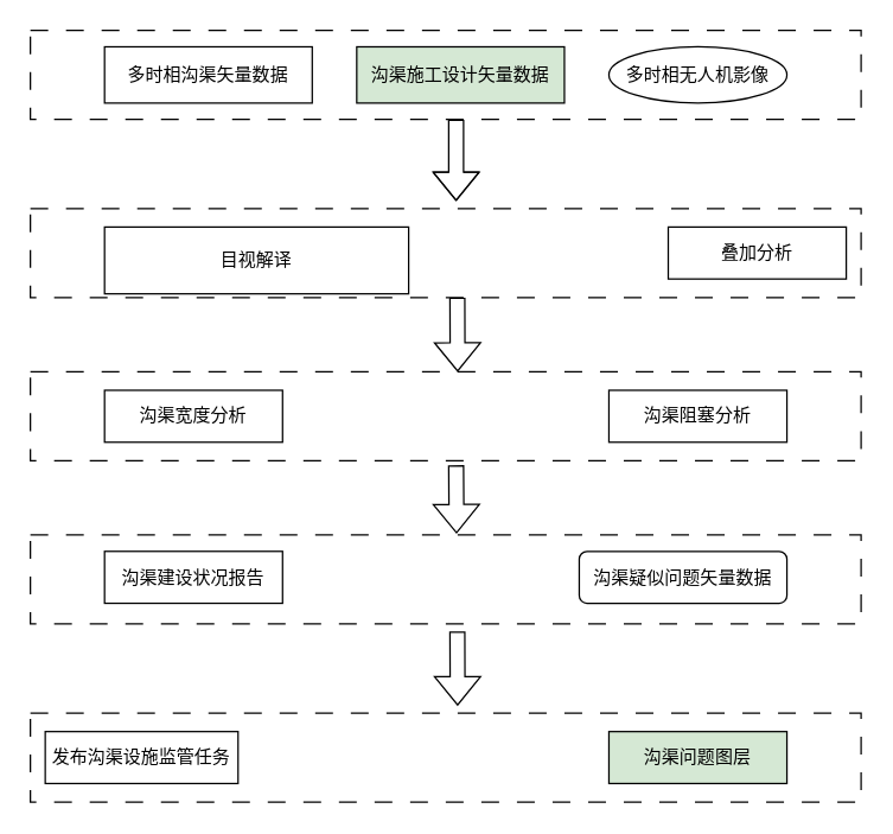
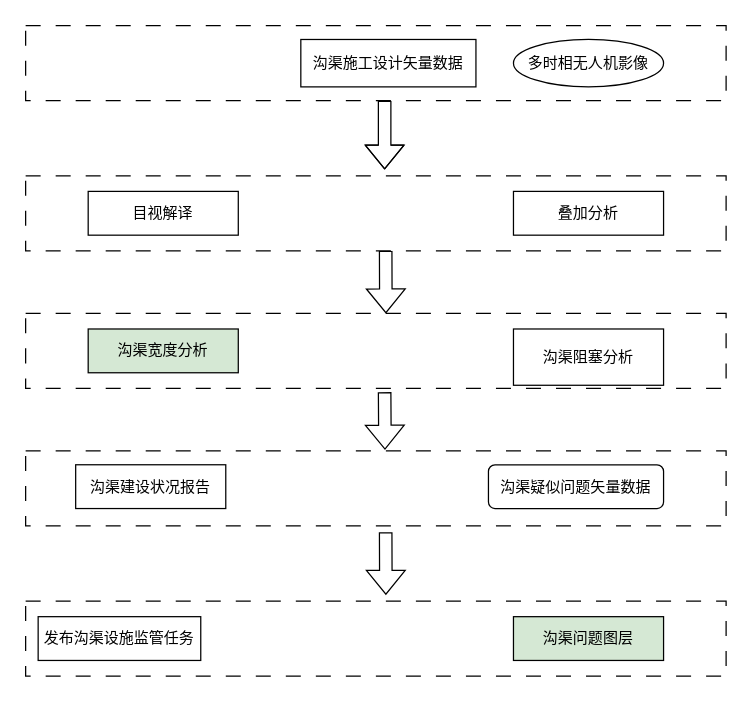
- <mxCell id="20" value="多时相沟渠矢量数据" style="rounded=0;whiteSpace=wrap;html=1;" parent="16" vertex="1"><mxGeometry x="50" y="11.053" width="140" height="37.895" as="geometry" /></mxCell>
- <mxCell id="19" value="沟渠施工设计矢量数据" style="rounded=0;whiteSpace=wrap;html=1;fillColor=#d5e8d4;" parent="16" vertex="1"><mxGeometry x="220" y="11.053" width="140" height="37.895" as="geometry" /></mxCell>
+ <mxCell id="19" value="沟渠施工设计矢量数据" style="rounded=0;whiteSpace=wrap;html=1;" parent="16" vertex="1"><mxGeometry x="220" y="11.053" width="140" height="37.895" as="geometry" /></mxCell>
- <mxCell id="24" value="叠加分析" style="rounded=0;whiteSpace=wrap;html=1;" parent="21" vertex="1"><mxGeometry x="430" y="12.503" width="120" height="35" as="geometry" /></mxCell>
+ <mxCell id="24" value="叠加分析" style="rounded=0;whiteSpace=wrap;html=1;" parent="21" vertex="1"><mxGeometry x="390" y="12.503" width="120" height="35" as="geometry" /></mxCell>
- <mxCell id="23" value="目视解译" style="rounded=0;whiteSpace=wrap;html=1;" parent="21" vertex="1"><mxGeometry x="50" y="12.503" width="205" height="45" as="geometry" /></mxCell>
+ <mxCell id="23" value="目视解译" style="rounded=0;whiteSpace=wrap;html=1;" parent="21" vertex="1"><mxGeometry x="50" y="12.503" width="120" height="35" as="geometry" /></mxCell>
- <mxCell id="3" value="沟渠宽度分析" style="rounded=0;whiteSpace=wrap;html=1;" parent="1" vertex="1"><mxGeometry x="70" y="262.5" width="120" height="35" as="geometry" /></mxCell>
+ <mxCell id="3" value="沟渠宽度分析" style="rounded=0;whiteSpace=wrap;html=1;fillColor=#d5e8d4;" parent="1" vertex="1"><mxGeometry x="70" y="262.5" width="120" height="35" as="geometry" /></mxCell>
- <mxCell id="4" value="沟渠阻塞分析" style="rounded=0;whiteSpace=wrap;html=1;" parent="1" vertex="1"><mxGeometry x="410" y="262.5" width="120" height="35" as="geometry" /></mxCell>
+ <mxCell id="4" value="沟渠阻塞分析" style="rounded=0;whiteSpace=wrap;html=1;" parent="1" vertex="1"><mxGeometry x="410" y="262.5" width="120" height="45" as="geometry" /></mxCell>
- <mxCell id="10" value="沟渠建设状况报告" style="rounded=0;whiteSpace=wrap;html=1;" parent="8" vertex="1"><mxGeometry x="50" y="11.052" width="120" height="35" as="geometry" /></mxCell>
+ <mxCell id="10" value="沟渠建设状况报告" style="rounded=0;whiteSpace=wrap;html=1;" parent="8" vertex="1"><mxGeometry x="40" y="11.052" width="120" height="35" as="geometry" /></mxCell>
